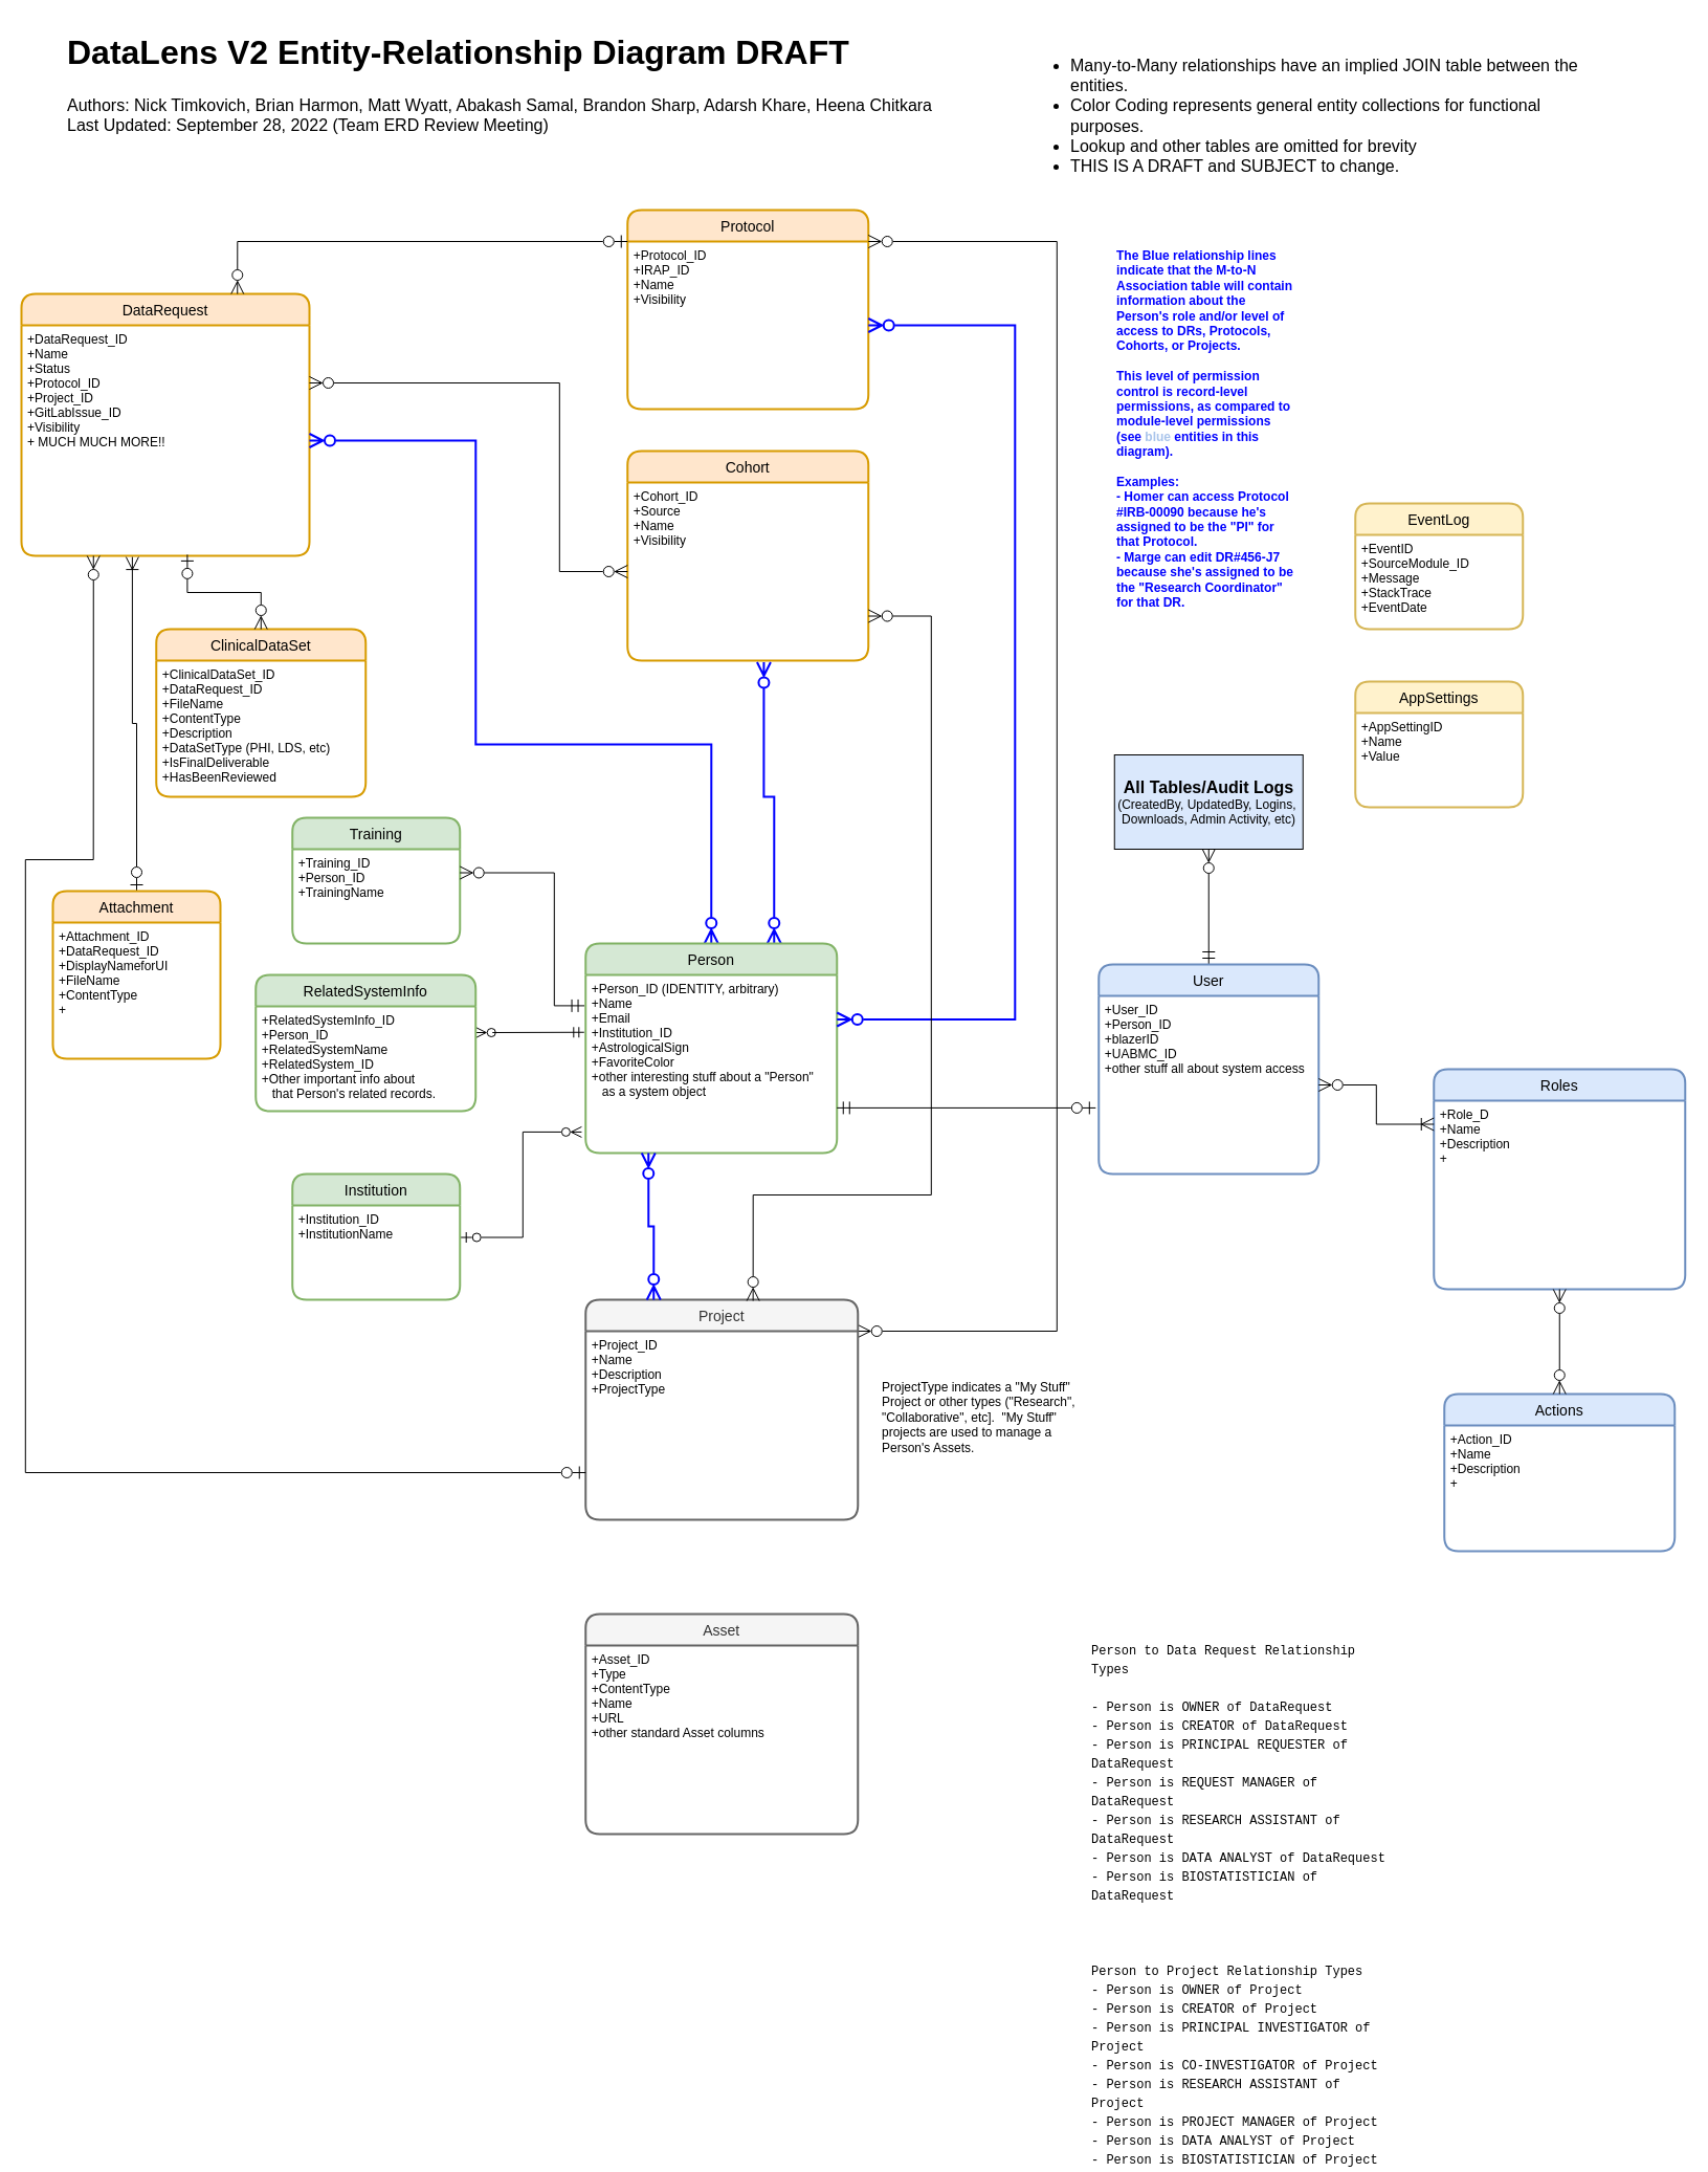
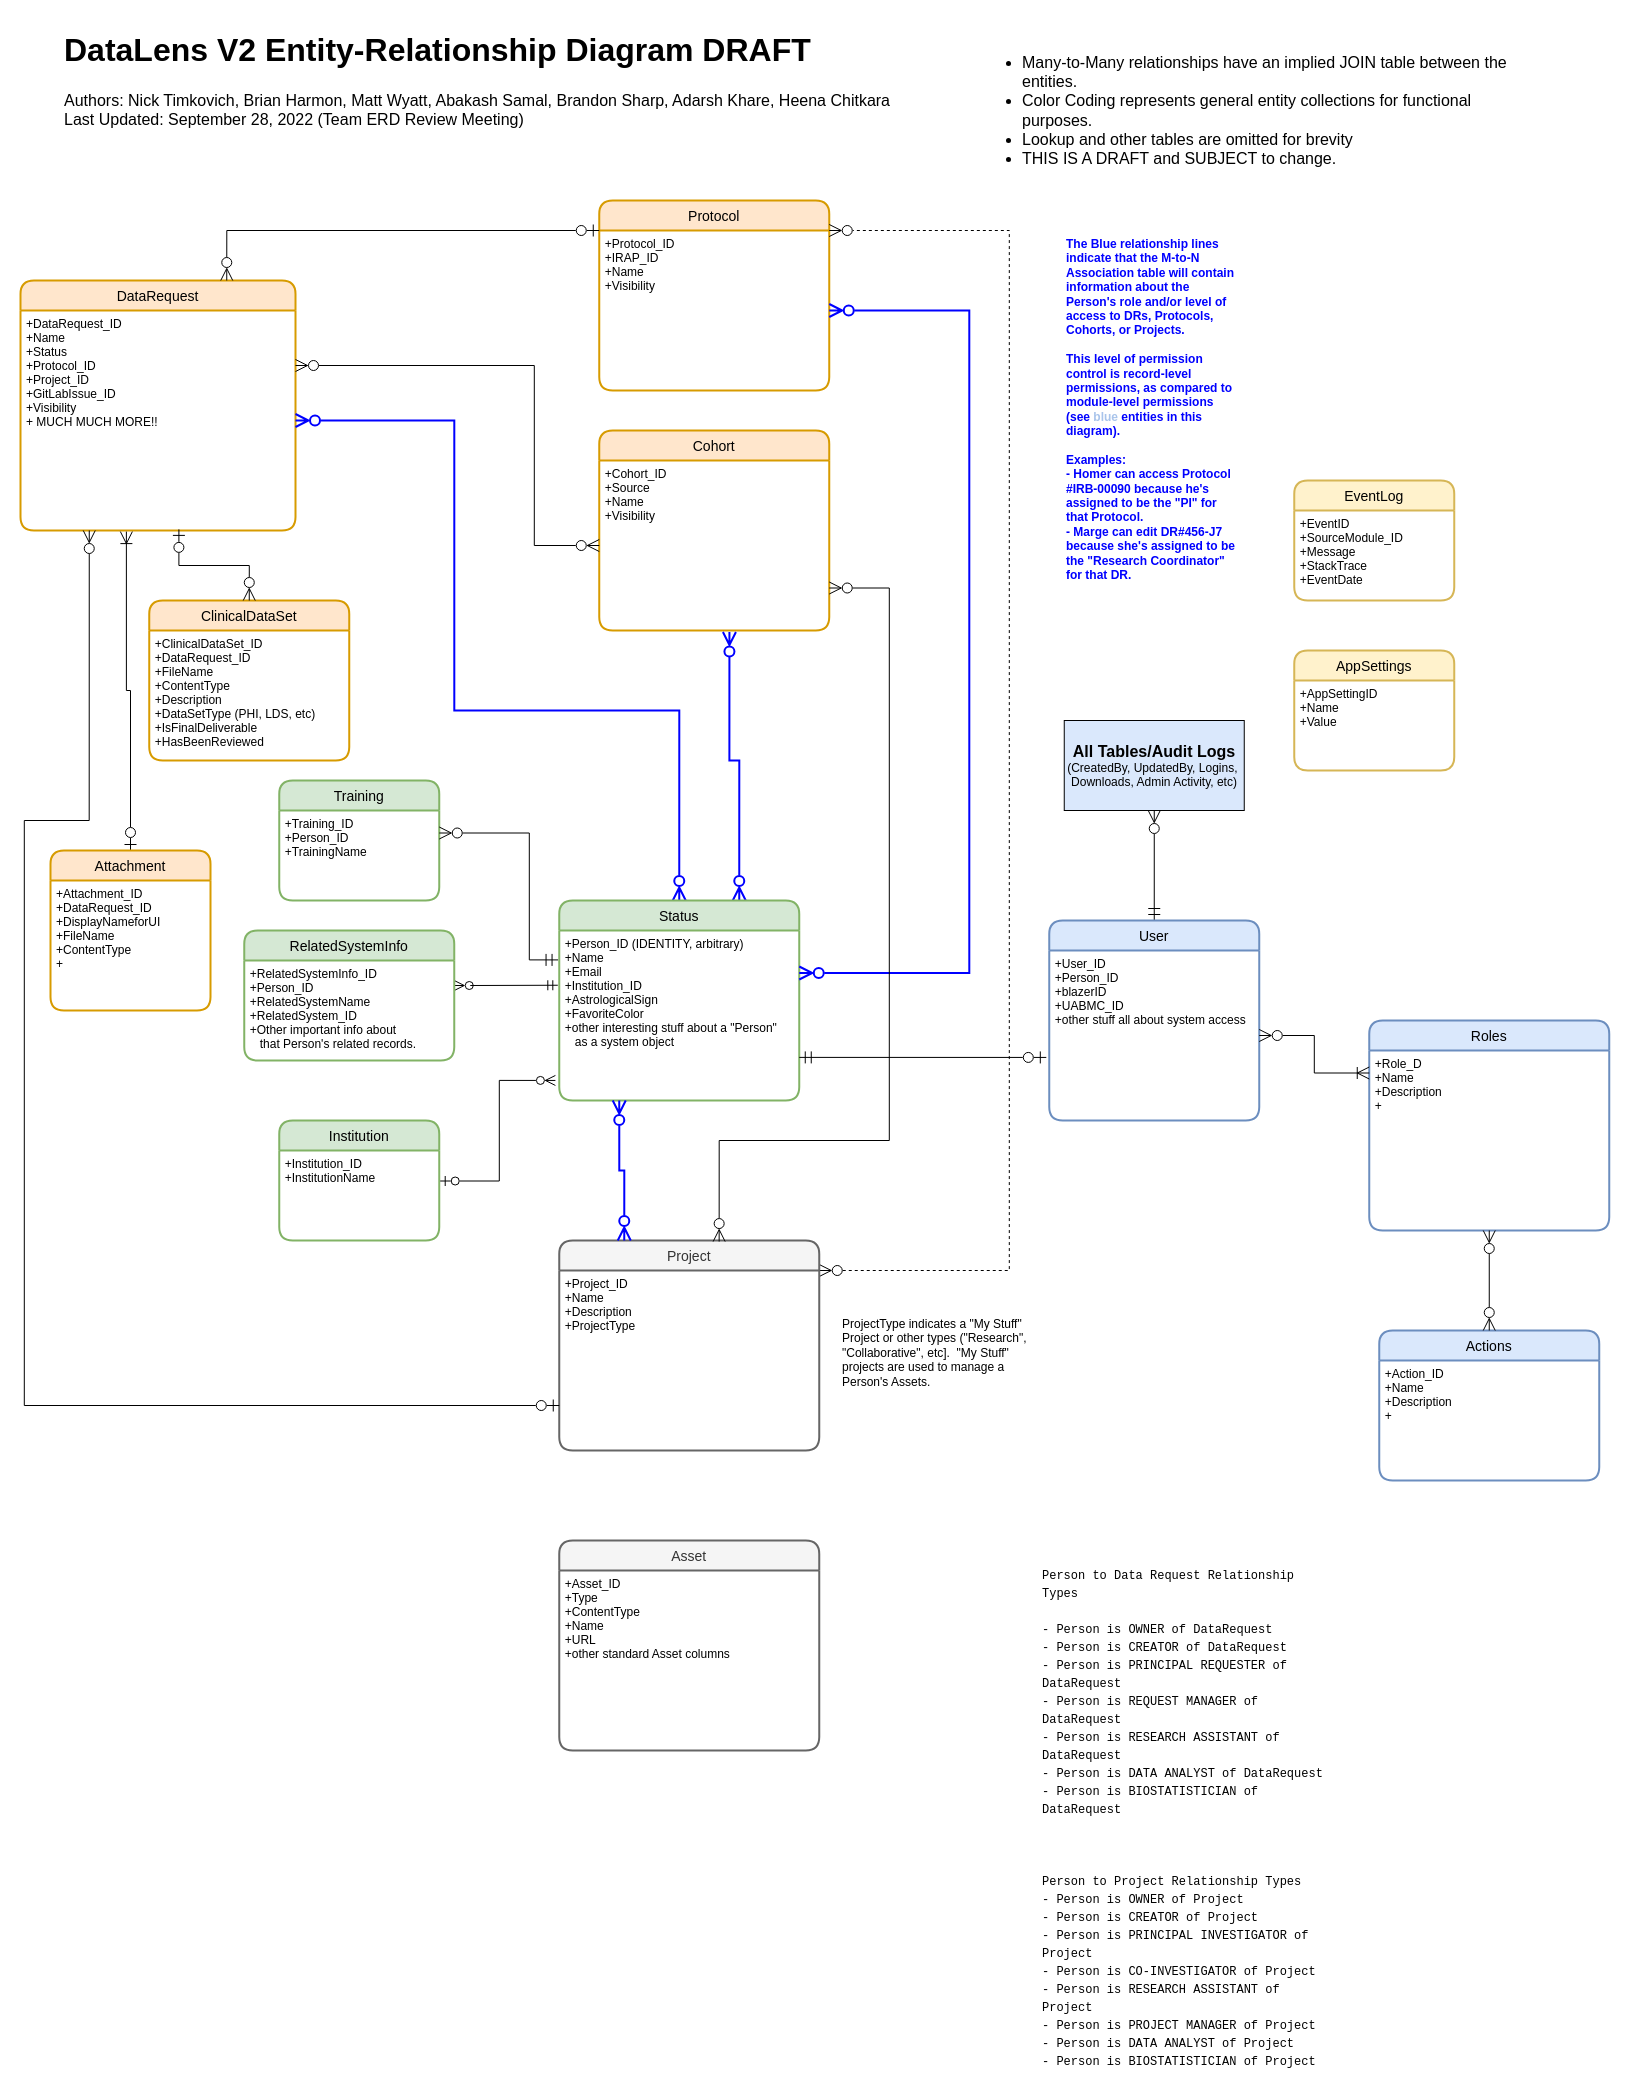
- <mxCell id="15" style="edgeStyle=orthogonalEdgeStyle;rounded=0;orthogonalLoop=1;jettySize=auto;html=1;exitX=1;exitY=0;exitDx=0;exitDy=0;entryX=1;entryY=0;entryDx=0;entryDy=0;startArrow=ERzeroToMany;startFill=0;endArrow=ERzeroToMany;endFill=0;endSize=10;startSize=10;" parent="1" source="17" target="5" edge="1"><mxGeometry relative="1" as="geometry"><Array as="points"><mxPoint x="1008.75" y="1270" /><mxPoint x="1008.75" y="230" /></Array><mxPoint x="1268.75" y="300" as="targetPoint" /></mxGeometry></mxCell>
+ <mxCell id="15" style="edgeStyle=orthogonalEdgeStyle;rounded=0;orthogonalLoop=1;jettySize=auto;html=1;exitX=1;exitY=0;exitDx=0;exitDy=0;entryX=1;entryY=0;entryDx=0;entryDy=0;startArrow=ERzeroToMany;startFill=0;endArrow=ERzeroToMany;endFill=0;endSize=10;startSize=10;dashed=1;" parent="1" source="17" target="5" edge="1"><mxGeometry relative="1" as="geometry"><Array as="points"><mxPoint x="1008.75" y="1270" /><mxPoint x="1008.75" y="230" /></Array><mxPoint x="1268.75" y="300" as="targetPoint" /></mxGeometry></mxCell>
- <mxCell id="10" value="Person" style="swimlane;childLayout=stackLayout;horizontal=1;startSize=30;horizontalStack=0;rounded=1;fontSize=14;fontStyle=0;strokeWidth=2;resizeParent=0;resizeLast=1;shadow=0;dashed=0;align=center;fillColor=#d5e8d4;strokeColor=#82b366;" parent="1" vertex="1"><mxGeometry x="558.75" y="900" width="240" height="200" as="geometry" /></mxCell>
+ <mxCell id="10" value="Status" style="swimlane;childLayout=stackLayout;horizontal=1;startSize=30;horizontalStack=0;rounded=1;fontSize=14;fontStyle=0;strokeWidth=2;resizeParent=0;resizeLast=1;shadow=0;dashed=0;align=center;fillColor=#d5e8d4;strokeColor=#82b366;" parent="1" vertex="1"><mxGeometry x="558.75" y="900" width="240" height="200" as="geometry" /></mxCell>
